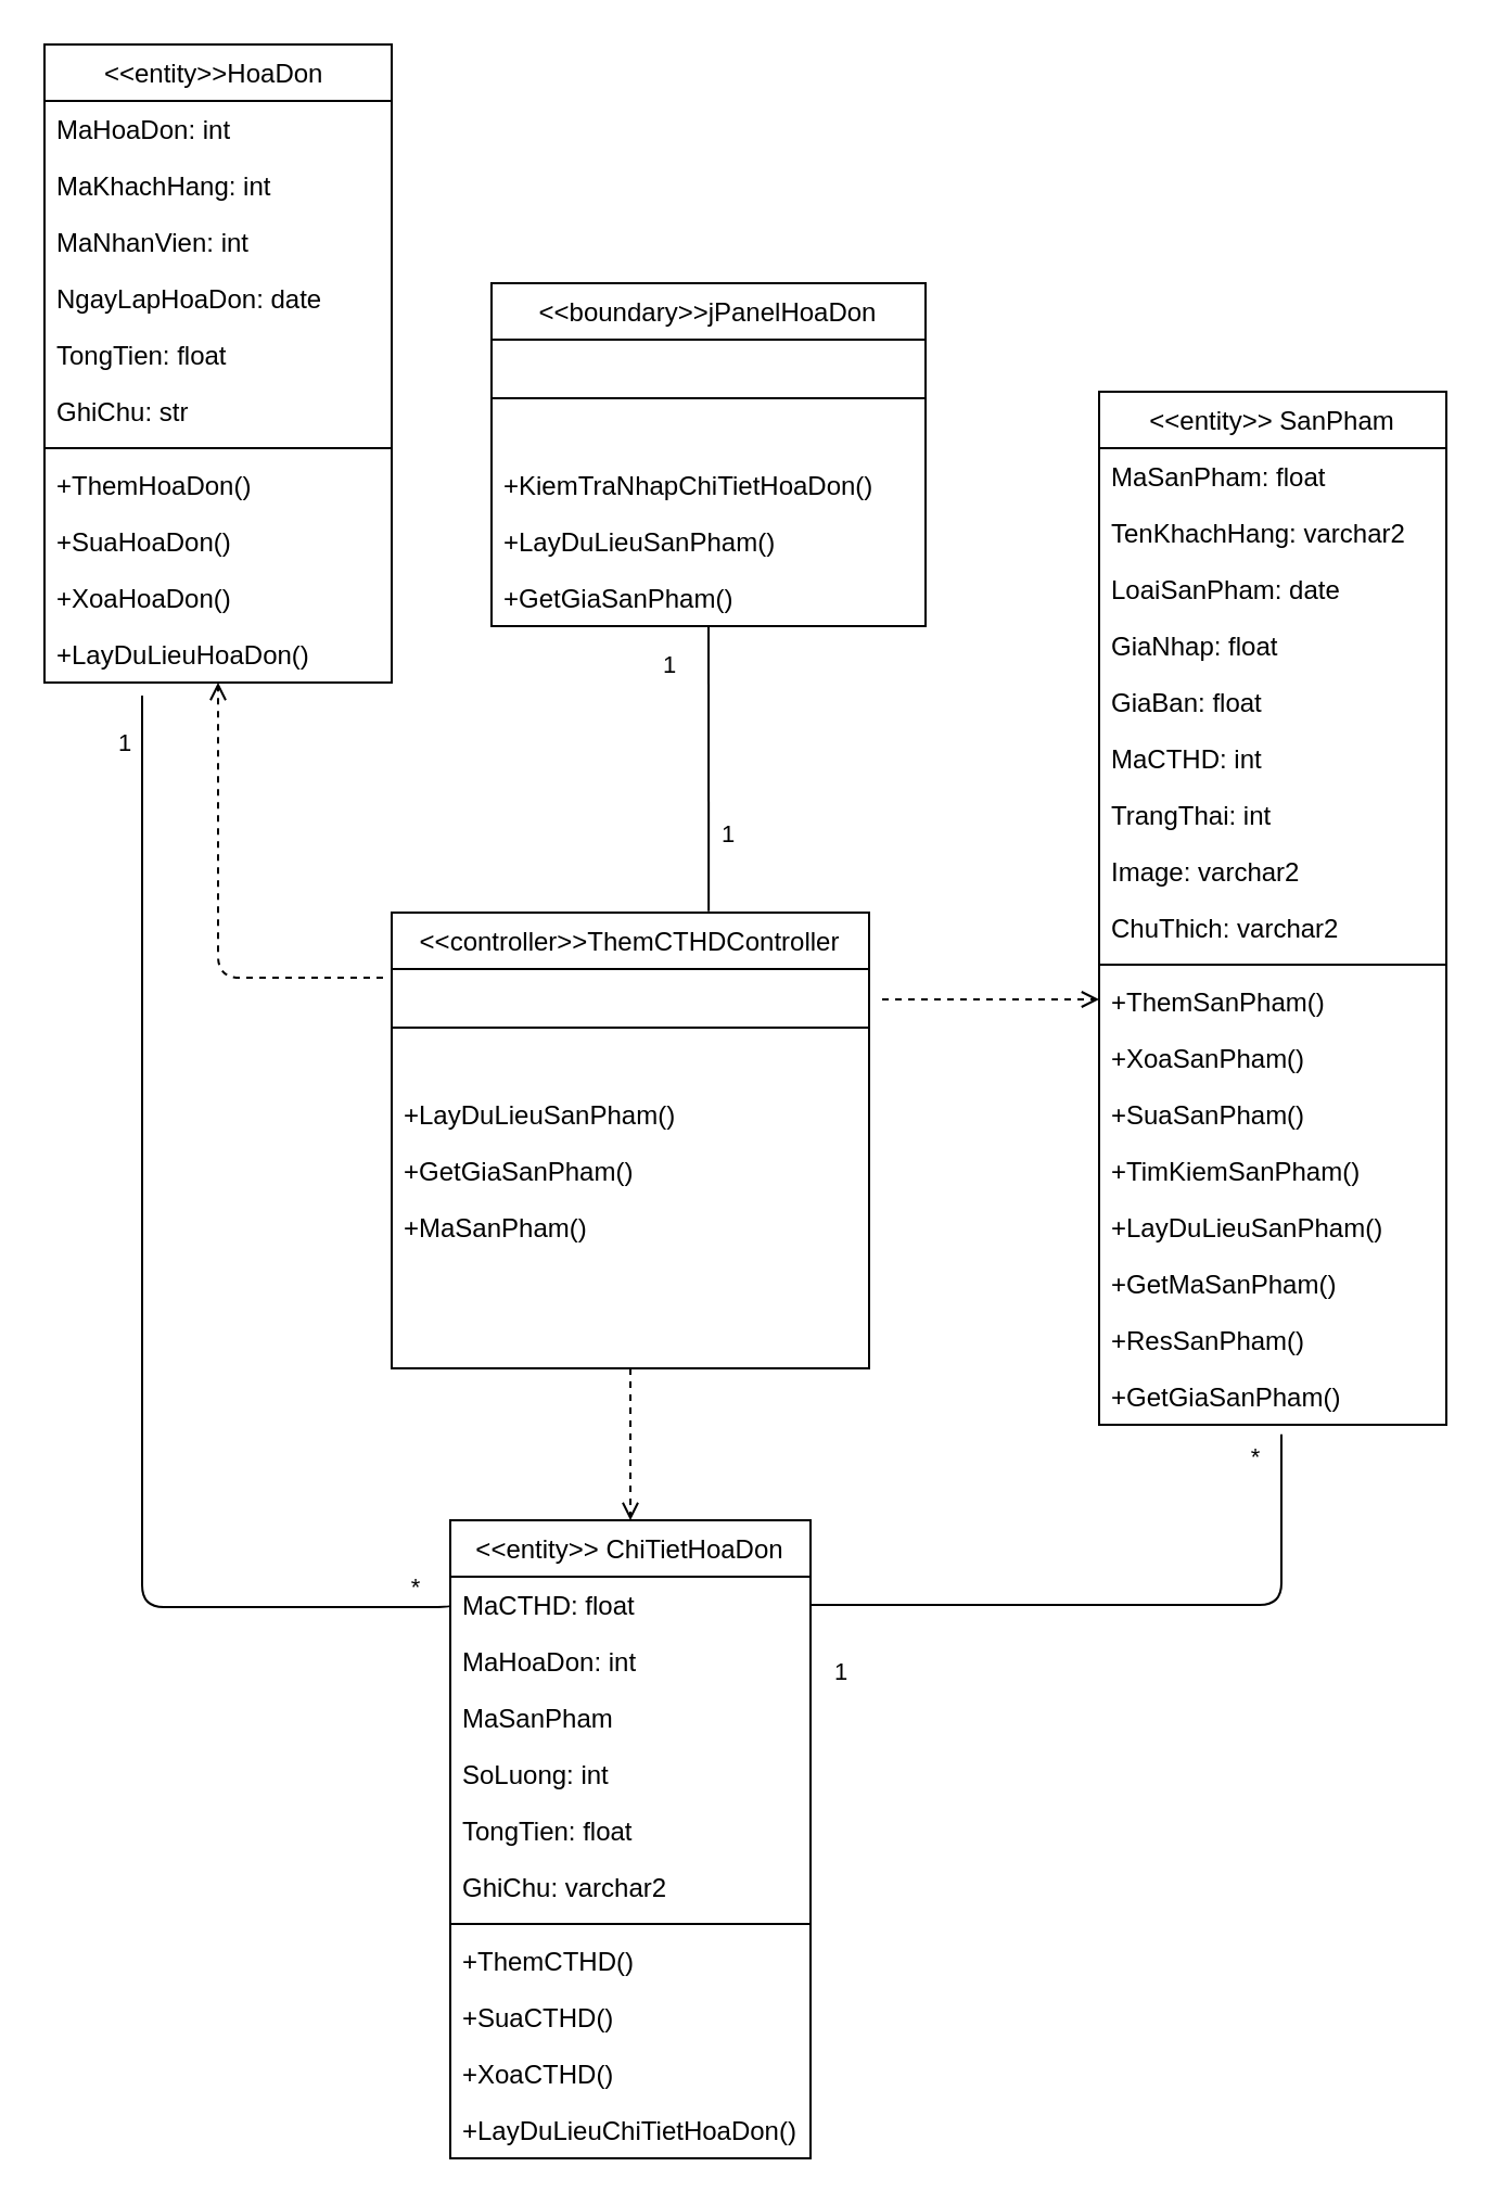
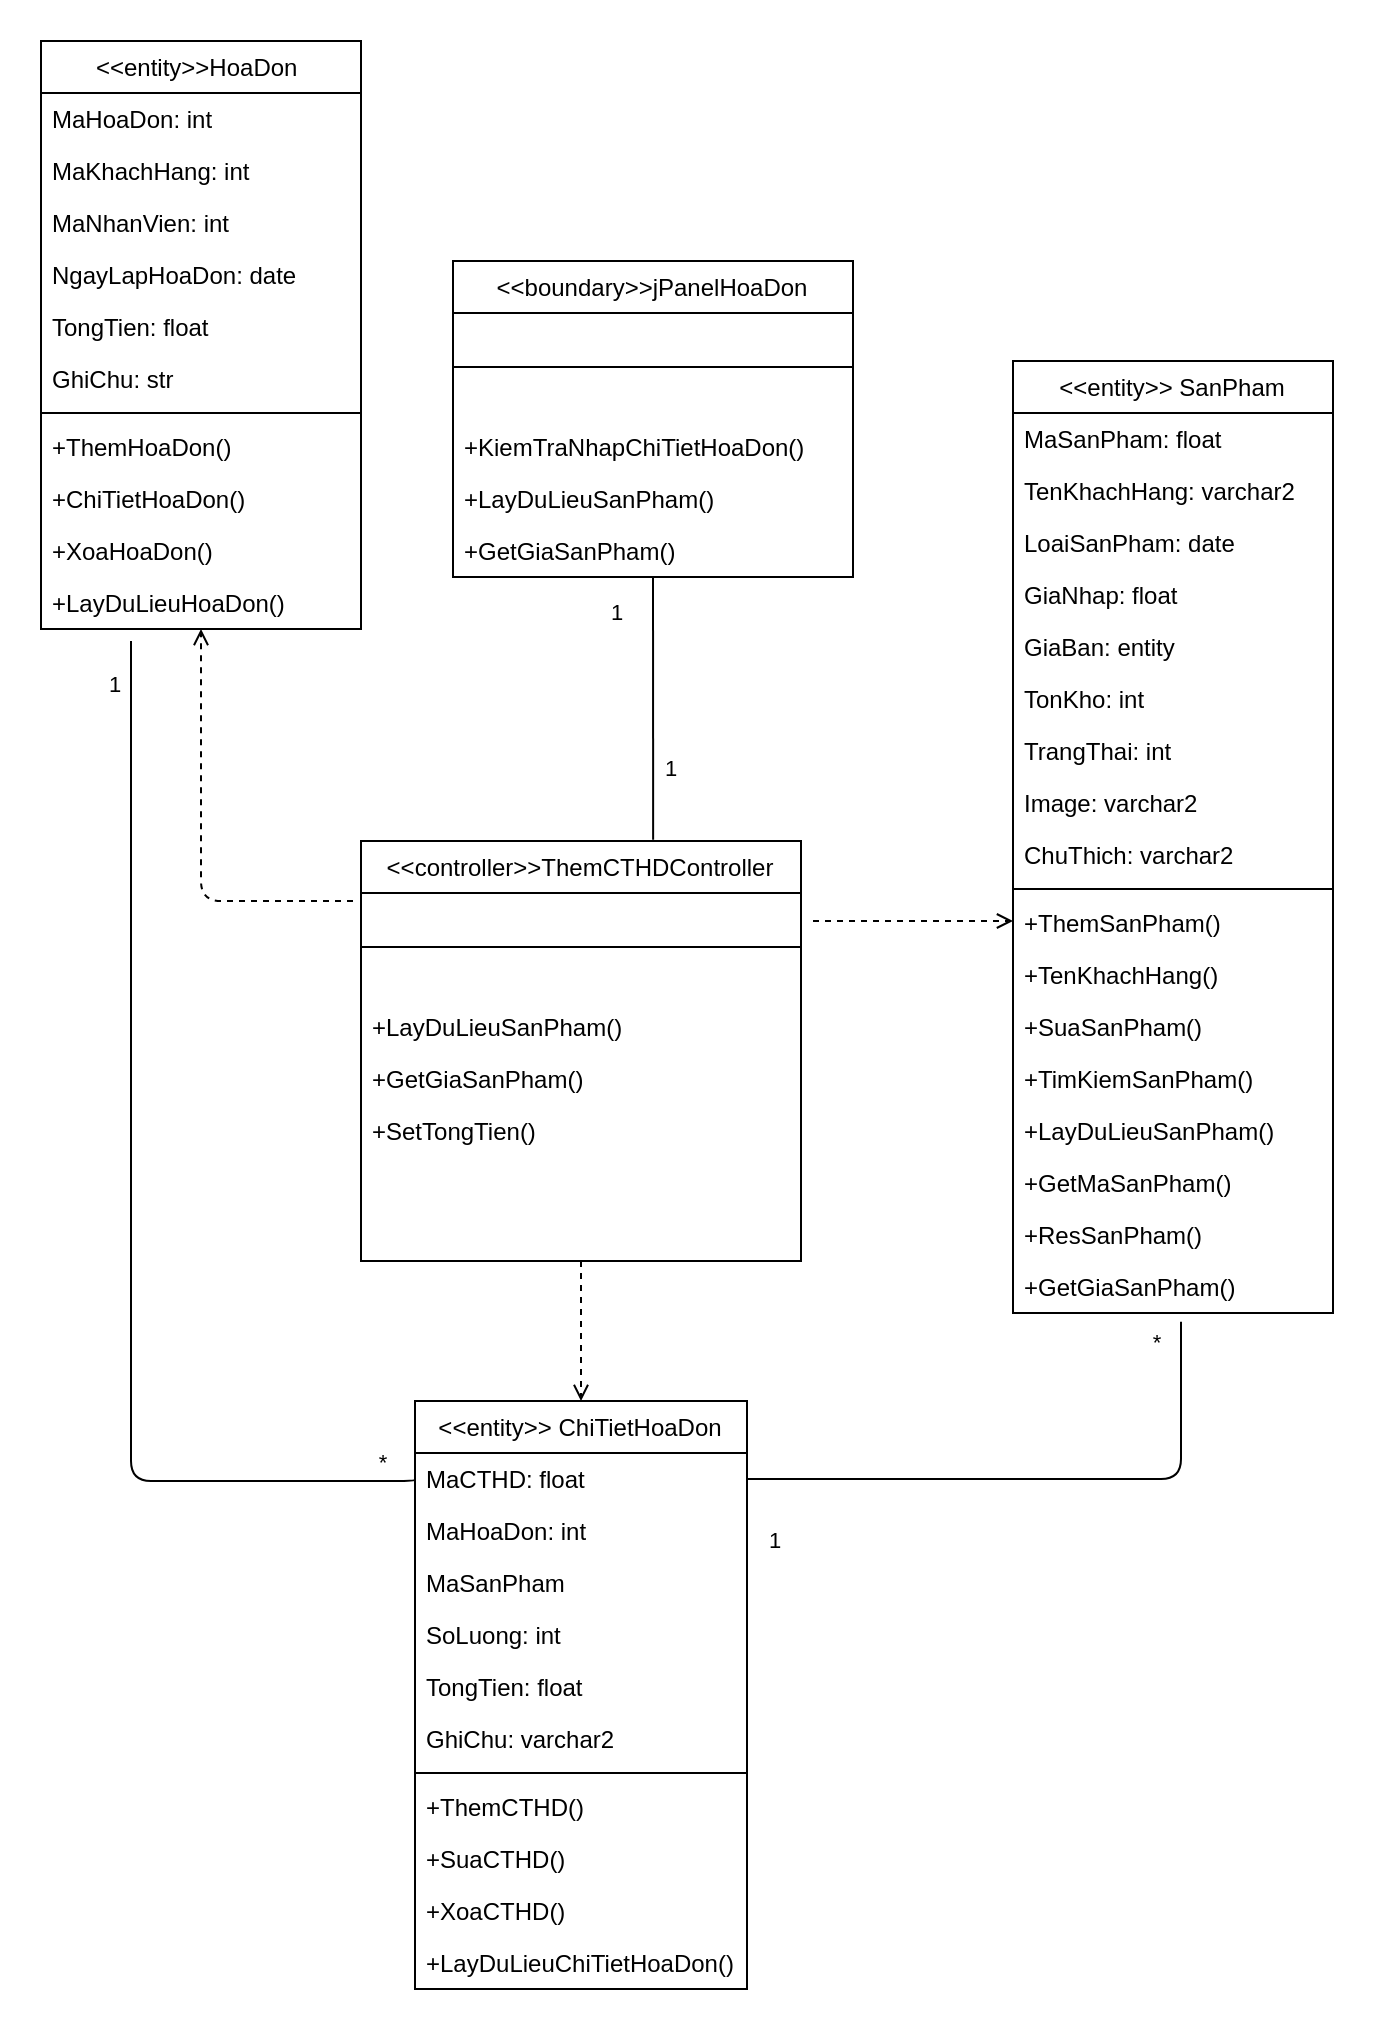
- <mxCell id="12" value="+SuaHoaDon()" style="text;align=left;verticalAlign=top;spacingLeft=4;spacingRight=4;overflow=hidden;rotatable=0;points=[[0,0.5],[1,0.5]];portConstraint=eastwest;" parent="3" vertex="1"><mxGeometry y="216" width="160" height="26" as="geometry" /></mxCell>
+ <mxCell id="12" value="+ChiTietHoaDon()" style="text;align=left;verticalAlign=top;spacingLeft=4;spacingRight=4;overflow=hidden;rotatable=0;points=[[0,0.5],[1,0.5]];portConstraint=eastwest;" parent="3" vertex="1"><mxGeometry y="216" width="160" height="26" as="geometry" /></mxCell>
- <mxCell id="52" value="GiaBan: float" style="text;align=left;verticalAlign=top;spacingLeft=4;spacingRight=4;overflow=hidden;rotatable=0;points=[[0,0.5],[1,0.5]];portConstraint=eastwest;" parent="47" vertex="1"><mxGeometry y="130" width="160" height="26" as="geometry" /></mxCell>
+ <mxCell id="52" value="GiaBan: entity" style="text;align=left;verticalAlign=top;spacingLeft=4;spacingRight=4;overflow=hidden;rotatable=0;points=[[0,0.5],[1,0.5]];portConstraint=eastwest;" parent="47" vertex="1"><mxGeometry y="130" width="160" height="26" as="geometry" /></mxCell>
- <mxCell id="53" value="MaCTHD: int" style="text;align=left;verticalAlign=top;spacingLeft=4;spacingRight=4;overflow=hidden;rotatable=0;points=[[0,0.5],[1,0.5]];portConstraint=eastwest;" parent="47" vertex="1"><mxGeometry y="156" width="160" height="26" as="geometry" /></mxCell>
+ <mxCell id="53" value="TonKho: int" style="text;align=left;verticalAlign=top;spacingLeft=4;spacingRight=4;overflow=hidden;rotatable=0;points=[[0,0.5],[1,0.5]];portConstraint=eastwest;" parent="47" vertex="1"><mxGeometry y="156" width="160" height="26" as="geometry" /></mxCell>
- <mxCell id="59" value="+XoaSanPham()" style="text;align=left;verticalAlign=top;spacingLeft=4;spacingRight=4;overflow=hidden;rotatable=0;points=[[0,0.5],[1,0.5]];portConstraint=eastwest;" parent="47" vertex="1"><mxGeometry y="294" width="160" height="26" as="geometry" /></mxCell>
+ <mxCell id="59" value="+TenKhachHang()" style="text;align=left;verticalAlign=top;spacingLeft=4;spacingRight=4;overflow=hidden;rotatable=0;points=[[0,0.5],[1,0.5]];portConstraint=eastwest;" parent="47" vertex="1"><mxGeometry y="294" width="160" height="26" as="geometry" /></mxCell>
- <mxCell id="46" value="+MaSanPham()" style="text;align=left;verticalAlign=top;spacingLeft=4;spacingRight=4;overflow=hidden;rotatable=0;points=[[0,0.5],[1,0.5]];portConstraint=eastwest;" parent="42" vertex="1"><mxGeometry y="132" width="220" height="26" as="geometry" /></mxCell>
+ <mxCell id="46" value="+SetTongTien()" style="text;align=left;verticalAlign=top;spacingLeft=4;spacingRight=4;overflow=hidden;rotatable=0;points=[[0,0.5],[1,0.5]];portConstraint=eastwest;" parent="42" vertex="1"><mxGeometry y="132" width="220" height="26" as="geometry" /></mxCell>
